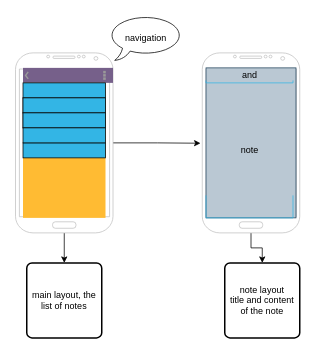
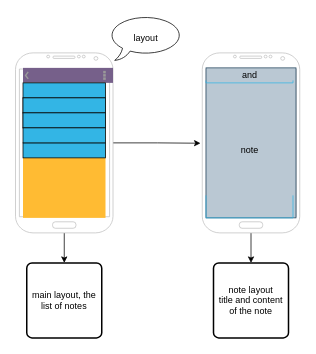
- <mxCell id="8" value="navigation" style="whiteSpace=wrap;html=1;shape=mxgraph.basic.oval_callout;direction=east;flipV=0;flipH=0;" vertex="1" parent="1"><mxGeometry x="144" y="20" width="100" height="60" as="geometry" /></mxCell>
+ <mxCell id="8" value="layout" style="whiteSpace=wrap;html=1;shape=mxgraph.basic.oval_callout;direction=east;flipV=0;flipH=0;" vertex="1" parent="1"><mxGeometry x="144" y="20" width="100" height="60" as="geometry" /></mxCell>
- <mxCell id="21" value="note layout&lt;br&gt;title and content of the note" style="rounded=1;whiteSpace=wrap;html=1;absoluteArcSize=1;arcSize=14;strokeWidth=2;" vertex="1" parent="1"><mxGeometry x="299" y="350" width="100" height="100" as="geometry" /></mxCell>
+ <mxCell id="21" value="note layout&lt;br&gt;title and content of the note" style="rounded=1;whiteSpace=wrap;html=1;absoluteArcSize=1;arcSize=14;strokeWidth=2;" vertex="1" parent="1"><mxGeometry x="284" y="350" width="100" height="100" as="geometry" /></mxCell>
